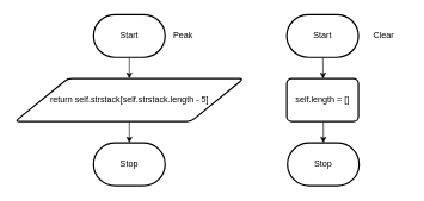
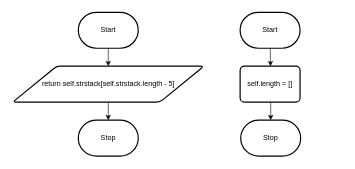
- <mxCell id="4" value="Peak" style="text;html=1;align=center;verticalAlign=middle;resizable=0;points=[];autosize=1;strokeColor=none;fillColor=none;" parent="1" vertex="1"><mxGeometry x="230" y="35" width="50" height="30" as="geometry" /></mxCell>
- <mxCell id="8" value="Clear" style="text;html=1;align=center;verticalAlign=middle;resizable=0;points=[];autosize=1;strokeColor=none;fillColor=none;" parent="1" vertex="1"><mxGeometry x="510" y="35" width="50" height="30" as="geometry" /></mxCell>
